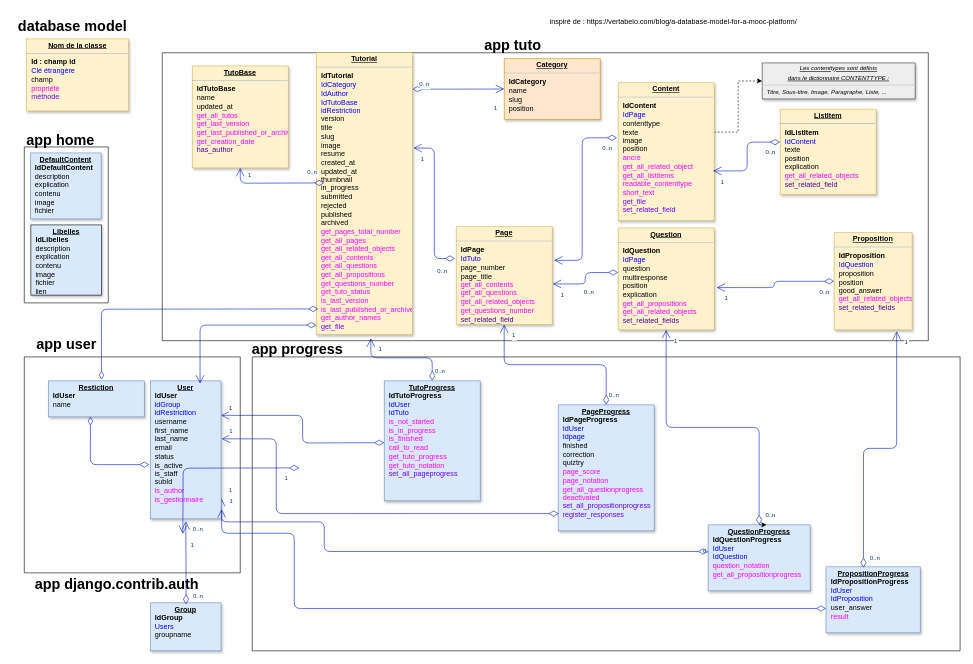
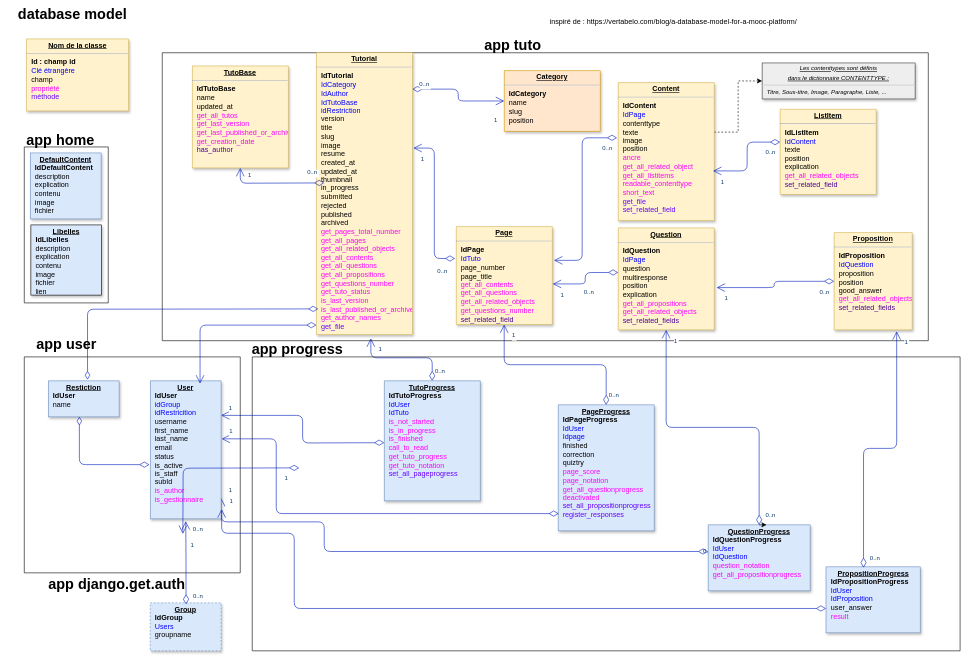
- <mxCell id="5" value="&lt;b&gt;&lt;font style=&quot;font-size: 24px;&quot;&gt;database model&lt;/font&gt;&lt;/b&gt;" style="text;html=1;align=center;verticalAlign=middle;resizable=0;points=[];autosize=1;strokeColor=none;fillColor=none;" parent="1" vertex="1"><mxGeometry x="20" y="24" width="200" height="40" as="geometry" /></mxCell>
+ <mxCell id="5" value="&lt;b&gt;&lt;font style=&quot;font-size: 24px;&quot;&gt;database model&lt;/font&gt;&lt;/b&gt;" style="text;html=1;align=center;verticalAlign=middle;resizable=0;points=[];autosize=1;strokeColor=none;fillColor=none;" parent="1" vertex="1"><mxGeometry x="20" y="4" width="200" height="40" as="geometry" /></mxCell>
- <mxCell id="20" value="&lt;p style=&quot;margin: 0px; margin-top: 4px; text-align: center; text-decoration: underline;&quot;&gt;&lt;b&gt;Category&lt;/b&gt;&lt;/p&gt;&lt;hr&gt;&lt;p style=&quot;margin: 0px; margin-left: 8px;&quot;&gt;&lt;b&gt;IdCategory&lt;/b&gt;&lt;/p&gt;&lt;p style=&quot;margin: 0px; margin-left: 8px;&quot;&gt;name&lt;/p&gt;&lt;p style=&quot;margin: 0px; margin-left: 8px;&quot;&gt;slug&lt;/p&gt;&lt;p style=&quot;margin: 0px; margin-left: 8px;&quot;&gt;position&lt;/p&gt;&lt;p style=&quot;margin: 0px; margin-left: 8px;&quot;&gt;&lt;br&gt;&lt;/p&gt;" style="verticalAlign=top;align=left;overflow=fill;fontSize=12;fontFamily=Helvetica;html=1;strokeColor=#d79b00;shadow=1;fillColor=#ffe6cc;" parent="9" vertex="1"><mxGeometry x="570" y="10" width="160" height="100.82" as="geometry" /></mxCell>
+ <mxCell id="20" value="&lt;p style=&quot;margin: 0px; margin-top: 4px; text-align: center; text-decoration: underline;&quot;&gt;&lt;b&gt;Category&lt;/b&gt;&lt;/p&gt;&lt;hr&gt;&lt;p style=&quot;margin: 0px; margin-left: 8px;&quot;&gt;&lt;b&gt;IdCategory&lt;/b&gt;&lt;/p&gt;&lt;p style=&quot;margin: 0px; margin-left: 8px;&quot;&gt;name&lt;/p&gt;&lt;p style=&quot;margin: 0px; margin-left: 8px;&quot;&gt;slug&lt;/p&gt;&lt;p style=&quot;margin: 0px; margin-left: 8px;&quot;&gt;position&lt;/p&gt;&lt;p style=&quot;margin: 0px; margin-left: 8px;&quot;&gt;&lt;br&gt;&lt;/p&gt;" style="verticalAlign=top;align=left;overflow=fill;fontSize=12;fontFamily=Helvetica;html=1;strokeColor=#d79b00;shadow=1;fillColor=#ffe6cc;" parent="9" vertex="1"><mxGeometry x="570" y="30" width="160" height="100.82" as="geometry" /></mxCell>
- <mxCell id="50" value="&lt;p style=&quot;margin: 0px; margin-top: 4px; text-align: center; text-decoration: underline;&quot;&gt;&lt;b&gt;Restiction&lt;/b&gt;&lt;/p&gt;&lt;p style=&quot;margin: 0px; margin-left: 8px;&quot;&gt;&lt;b&gt;IdUser&lt;/b&gt;&lt;/p&gt;&lt;p style=&quot;margin: 0px; margin-left: 8px;&quot;&gt;name&lt;/p&gt;&lt;p style=&quot;margin: 0px; margin-left: 8px;&quot;&gt;&lt;br&gt;&lt;/p&gt;&lt;p style=&quot;margin: 0px; margin-left: 8px;&quot;&gt;&lt;br&gt;&lt;/p&gt;" style="verticalAlign=top;align=left;overflow=fill;fontSize=12;fontFamily=Helvetica;html=1;strokeColor=#6c8ebf;shadow=1;fillColor=#dae8fc;" vertex="1" parent="48"><mxGeometry x="40" y="40" width="160" height="60" as="geometry" /></mxCell>
+ <mxCell id="50" value="&lt;p style=&quot;margin: 0px; margin-top: 4px; text-align: center; text-decoration: underline;&quot;&gt;&lt;b&gt;Restiction&lt;/b&gt;&lt;/p&gt;&lt;p style=&quot;margin: 0px; margin-left: 8px;&quot;&gt;&lt;b&gt;IdUser&lt;/b&gt;&lt;/p&gt;&lt;p style=&quot;margin: 0px; margin-left: 8px;&quot;&gt;name&lt;/p&gt;&lt;p style=&quot;margin: 0px; margin-left: 8px;&quot;&gt;&lt;br&gt;&lt;/p&gt;&lt;p style=&quot;margin: 0px; margin-left: 8px;&quot;&gt;&lt;br&gt;&lt;/p&gt;" style="verticalAlign=top;align=left;overflow=fill;fontSize=12;fontFamily=Helvetica;html=1;strokeColor=#6c8ebf;shadow=1;fillColor=#dae8fc;" vertex="1" parent="48"><mxGeometry x="40" y="40" width="118.03" height="60" as="geometry" /></mxCell>
- <mxCell id="76" value="&lt;b&gt;&lt;font style=&quot;font-size: 24px;&quot;&gt;app django.contrib.auth&lt;/font&gt;&lt;/b&gt;" style="text;html=1;align=center;verticalAlign=middle;resizable=0;points=[];autosize=1;strokeColor=none;fillColor=none;" parent="1" vertex="1"><mxGeometry x="44" y="954" width="300" height="40" as="geometry" /></mxCell>
+ <mxCell id="76" value="&lt;b&gt;&lt;font style=&quot;font-size: 24px;&quot;&gt;app django.get.auth&lt;/font&gt;&lt;/b&gt;" style="text;html=1;align=center;verticalAlign=middle;resizable=0;points=[];autosize=1;strokeColor=none;fillColor=none;" parent="1" vertex="1"><mxGeometry x="44" y="954" width="300" height="40" as="geometry" /></mxCell>
- <mxCell id="78" value="&lt;p style=&quot;margin: 0px; margin-top: 4px; text-align: center; text-decoration: underline;&quot;&gt;&lt;b&gt;Group&lt;/b&gt;&lt;/p&gt;&lt;p style=&quot;margin: 0px; margin-left: 8px;&quot;&gt;&lt;b&gt;IdGroup&lt;/b&gt;&lt;/p&gt;&lt;p style=&quot;margin: 0px; margin-left: 8px;&quot;&gt;&lt;font color=&quot;#0000ff&quot;&gt;Users&lt;/font&gt;&lt;/p&gt;&lt;p style=&quot;margin: 0px; margin-left: 8px;&quot;&gt;groupname&lt;/p&gt;&lt;p style=&quot;margin: 0px; margin-left: 8px;&quot;&gt;&lt;br&gt;&lt;/p&gt;&lt;p style=&quot;margin: 0px; margin-left: 8px;&quot;&gt;&lt;br&gt;&lt;/p&gt;&lt;p style=&quot;margin: 0px; margin-left: 8px;&quot;&gt;&lt;br&gt;&lt;/p&gt;" style="verticalAlign=top;align=left;overflow=fill;fontSize=12;fontFamily=Helvetica;html=1;strokeColor=#6c8ebf;shadow=1;fillColor=#dae8fc;" parent="1" vertex="1"><mxGeometry x="250" y="1004" width="118.03" height="80" as="geometry" /></mxCell>
+ <mxCell id="78" value="&lt;p style=&quot;margin: 0px; margin-top: 4px; text-align: center; text-decoration: underline;&quot;&gt;&lt;b&gt;Group&lt;/b&gt;&lt;/p&gt;&lt;p style=&quot;margin: 0px; margin-left: 8px;&quot;&gt;&lt;b&gt;IdGroup&lt;/b&gt;&lt;/p&gt;&lt;p style=&quot;margin: 0px; margin-left: 8px;&quot;&gt;&lt;font color=&quot;#0000ff&quot;&gt;Users&lt;/font&gt;&lt;/p&gt;&lt;p style=&quot;margin: 0px; margin-left: 8px;&quot;&gt;groupname&lt;/p&gt;&lt;p style=&quot;margin: 0px; margin-left: 8px;&quot;&gt;&lt;br&gt;&lt;/p&gt;&lt;p style=&quot;margin: 0px; margin-left: 8px;&quot;&gt;&lt;br&gt;&lt;/p&gt;&lt;p style=&quot;margin: 0px; margin-left: 8px;&quot;&gt;&lt;br&gt;&lt;/p&gt;" style="verticalAlign=top;align=left;overflow=fill;fontSize=12;fontFamily=Helvetica;html=1;strokeColor=#6c8ebf;shadow=1;fillColor=#dae8fc;dashed=1;" parent="1" vertex="1"><mxGeometry x="250" y="1004" width="118.03" height="80" as="geometry" /></mxCell>
